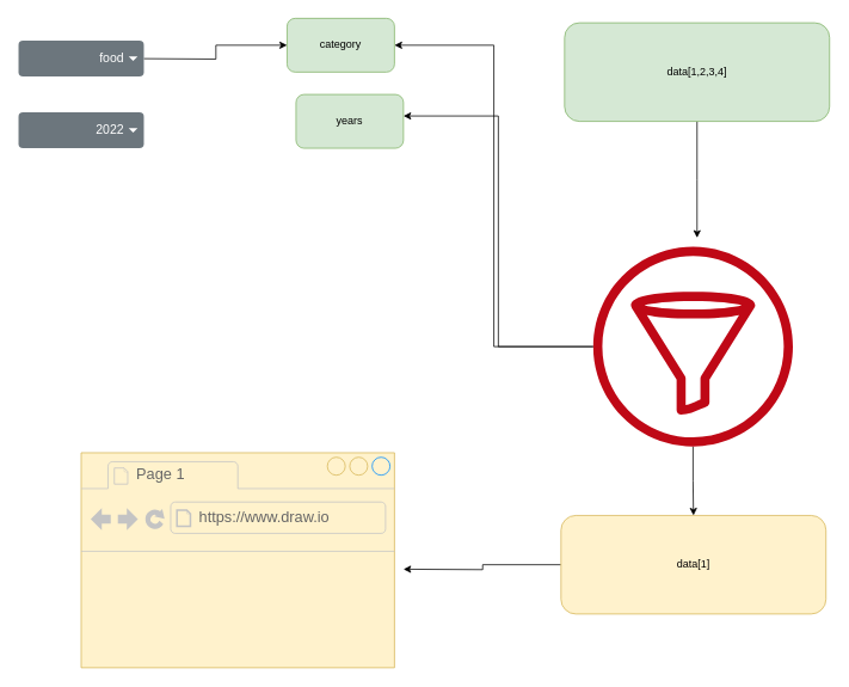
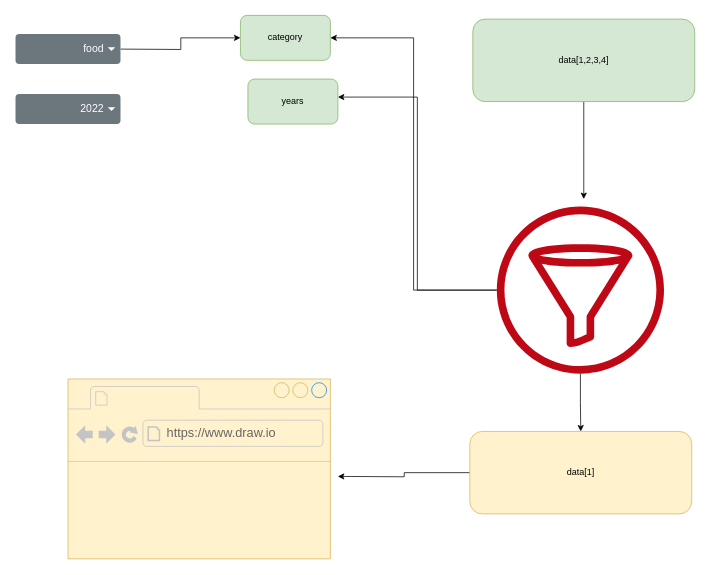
- <mxCell id="18" value="Page 1" style="strokeWidth=1;shadow=0;dashed=0;align=center;html=1;shape=mxgraph.mockup.containers.anchor;fontSize=17;fontColor=#666666;align=left;whiteSpace=wrap;" vertex="1" parent="17"><mxGeometry x="60" y="12" width="110" height="26" as="geometry" /></mxCell>
